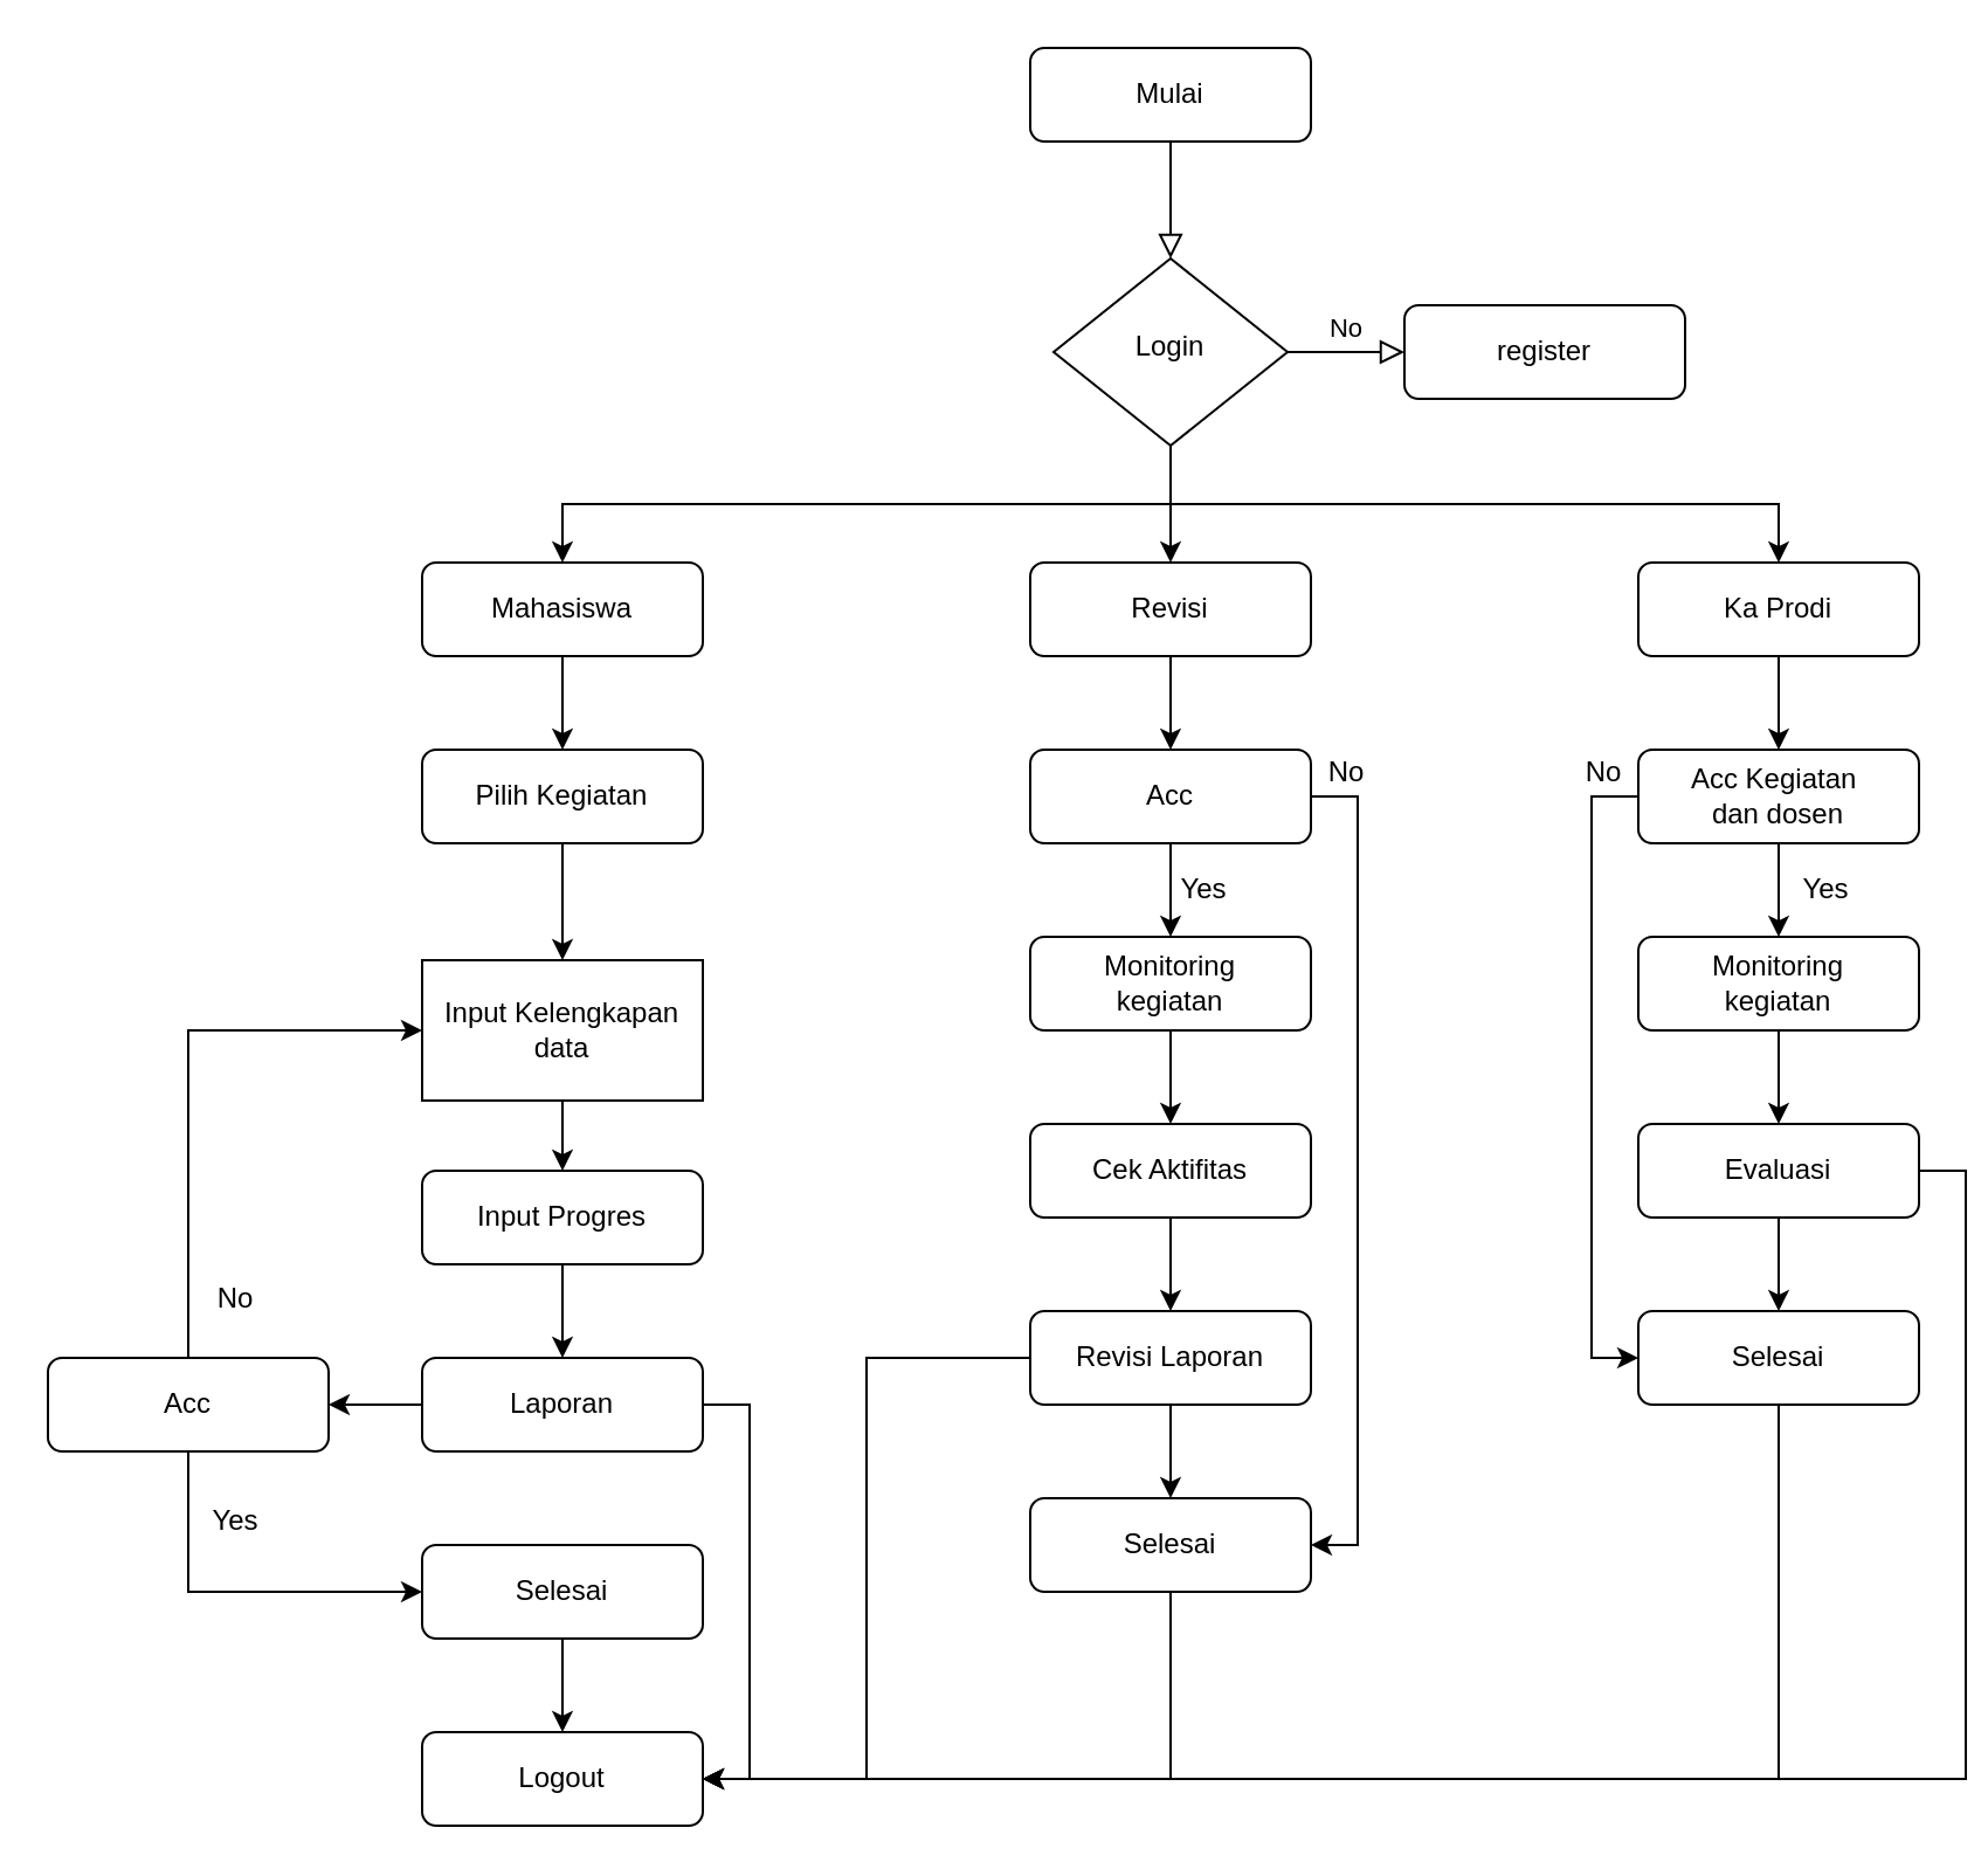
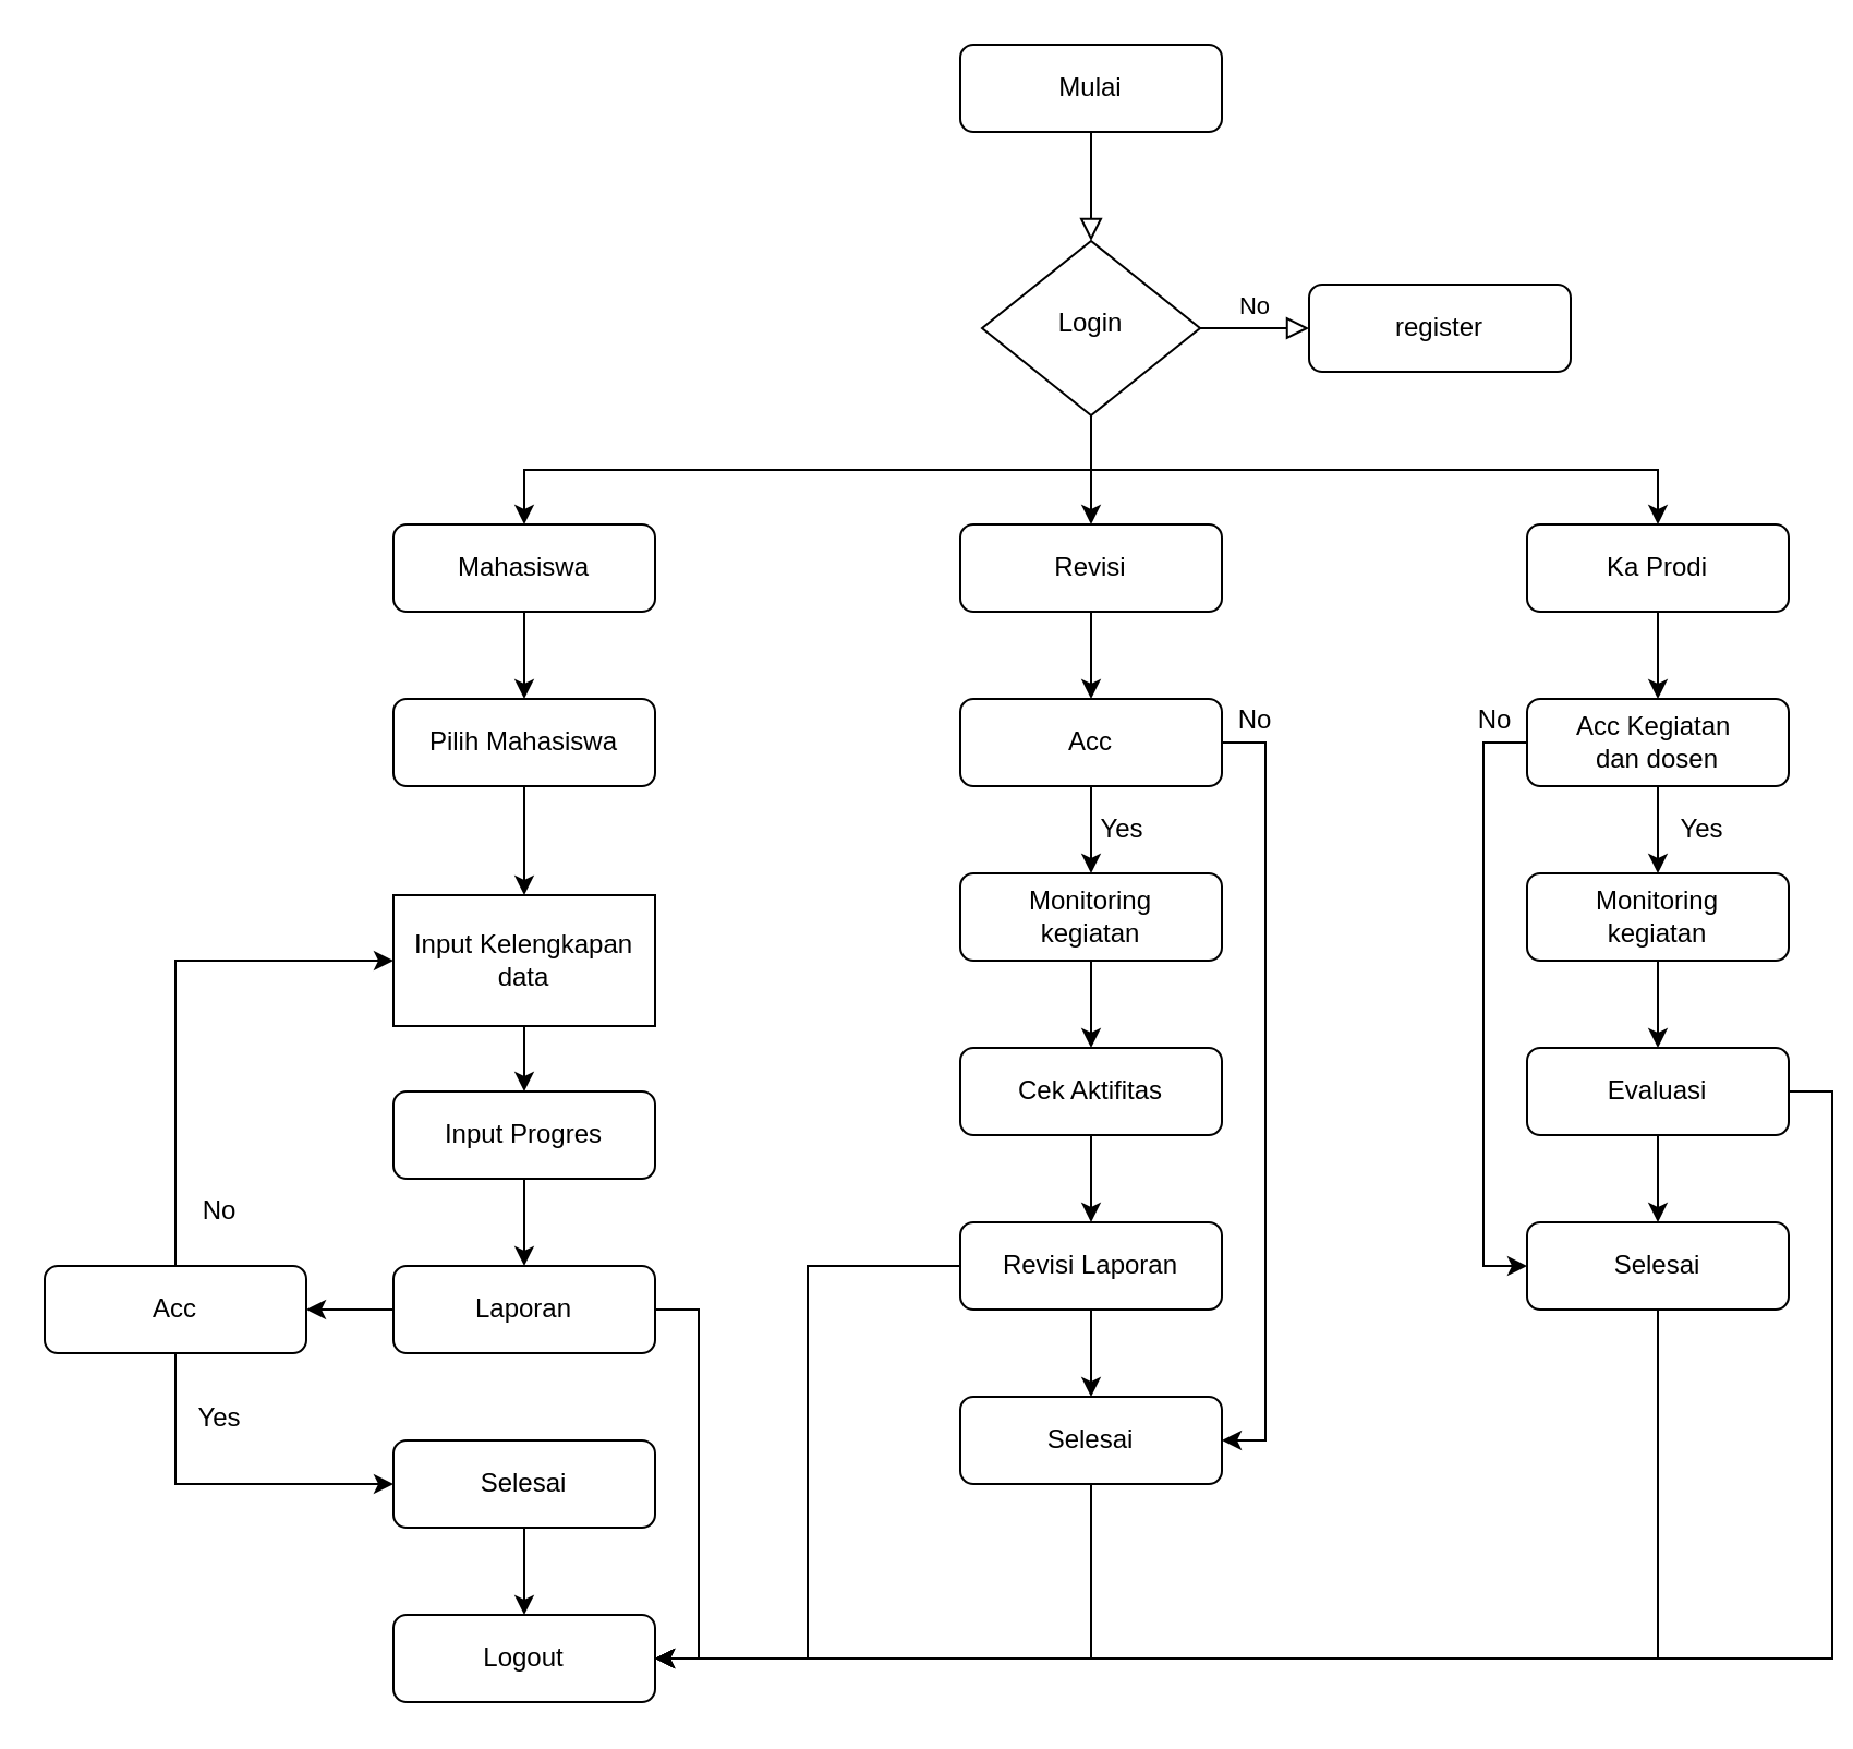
- <mxCell id="17" value="Pilih Kegiatan" style="rounded=1;whiteSpace=wrap;html=1;" vertex="1" parent="1"><mxGeometry x="180" y="320" width="120" height="40" as="geometry" /></mxCell>
+ <mxCell id="17" value="Pilih Mahasiswa" style="rounded=1;whiteSpace=wrap;html=1;" vertex="1" parent="1"><mxGeometry x="180" y="320" width="120" height="40" as="geometry" /></mxCell>
